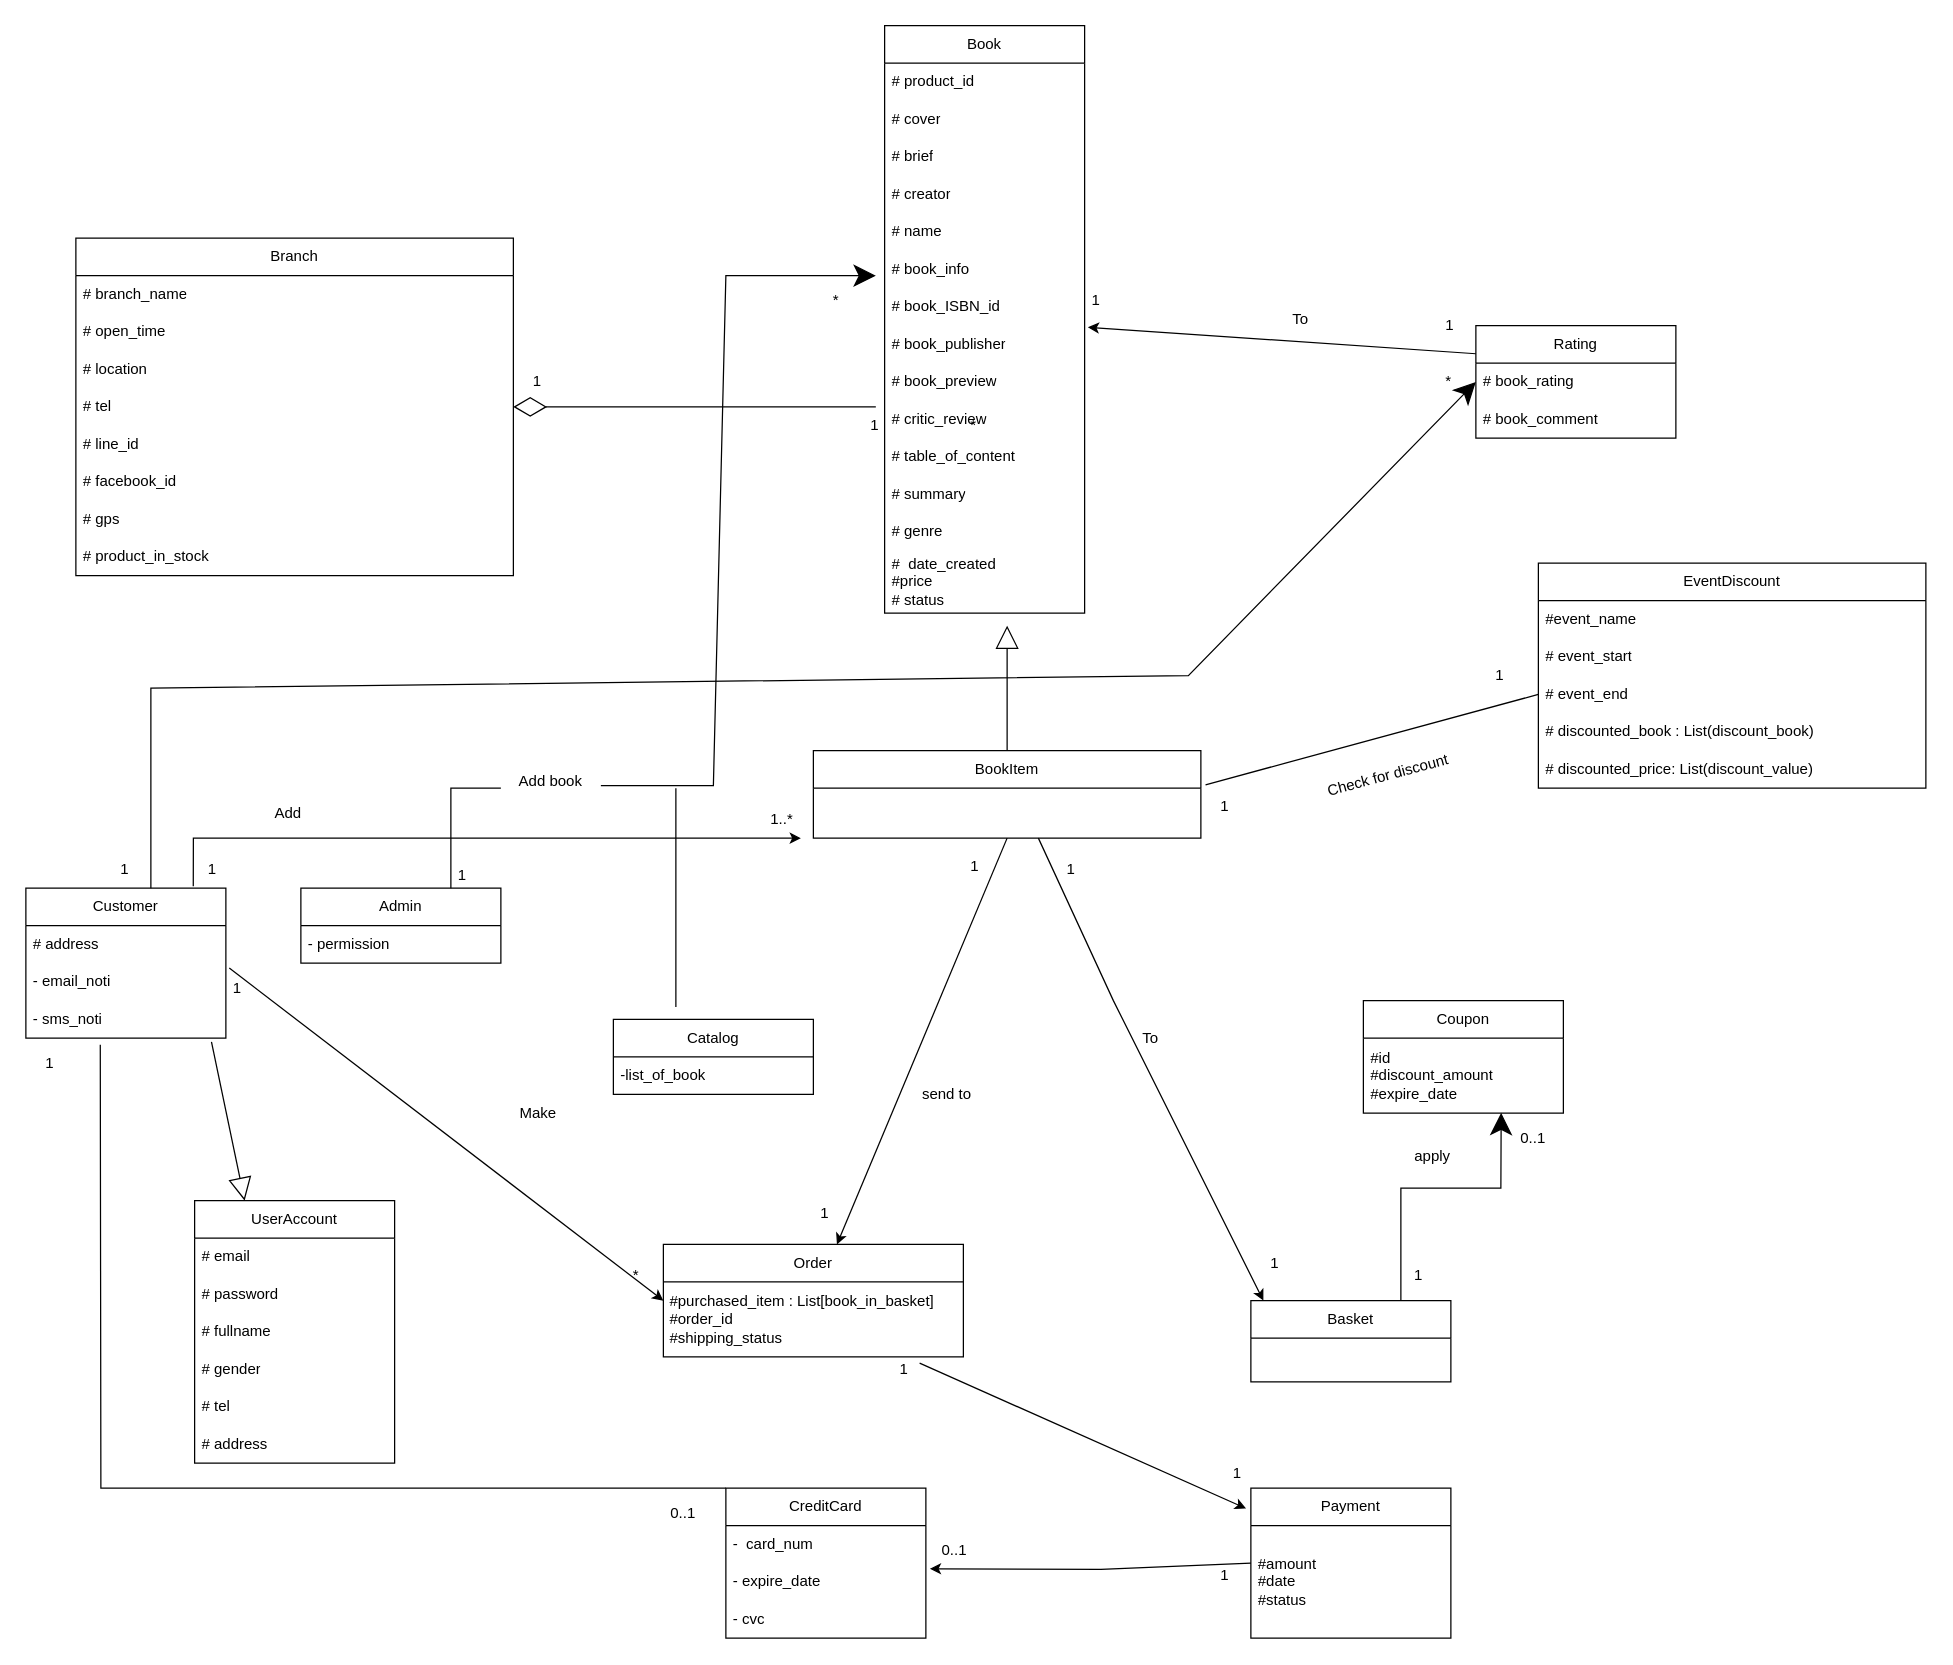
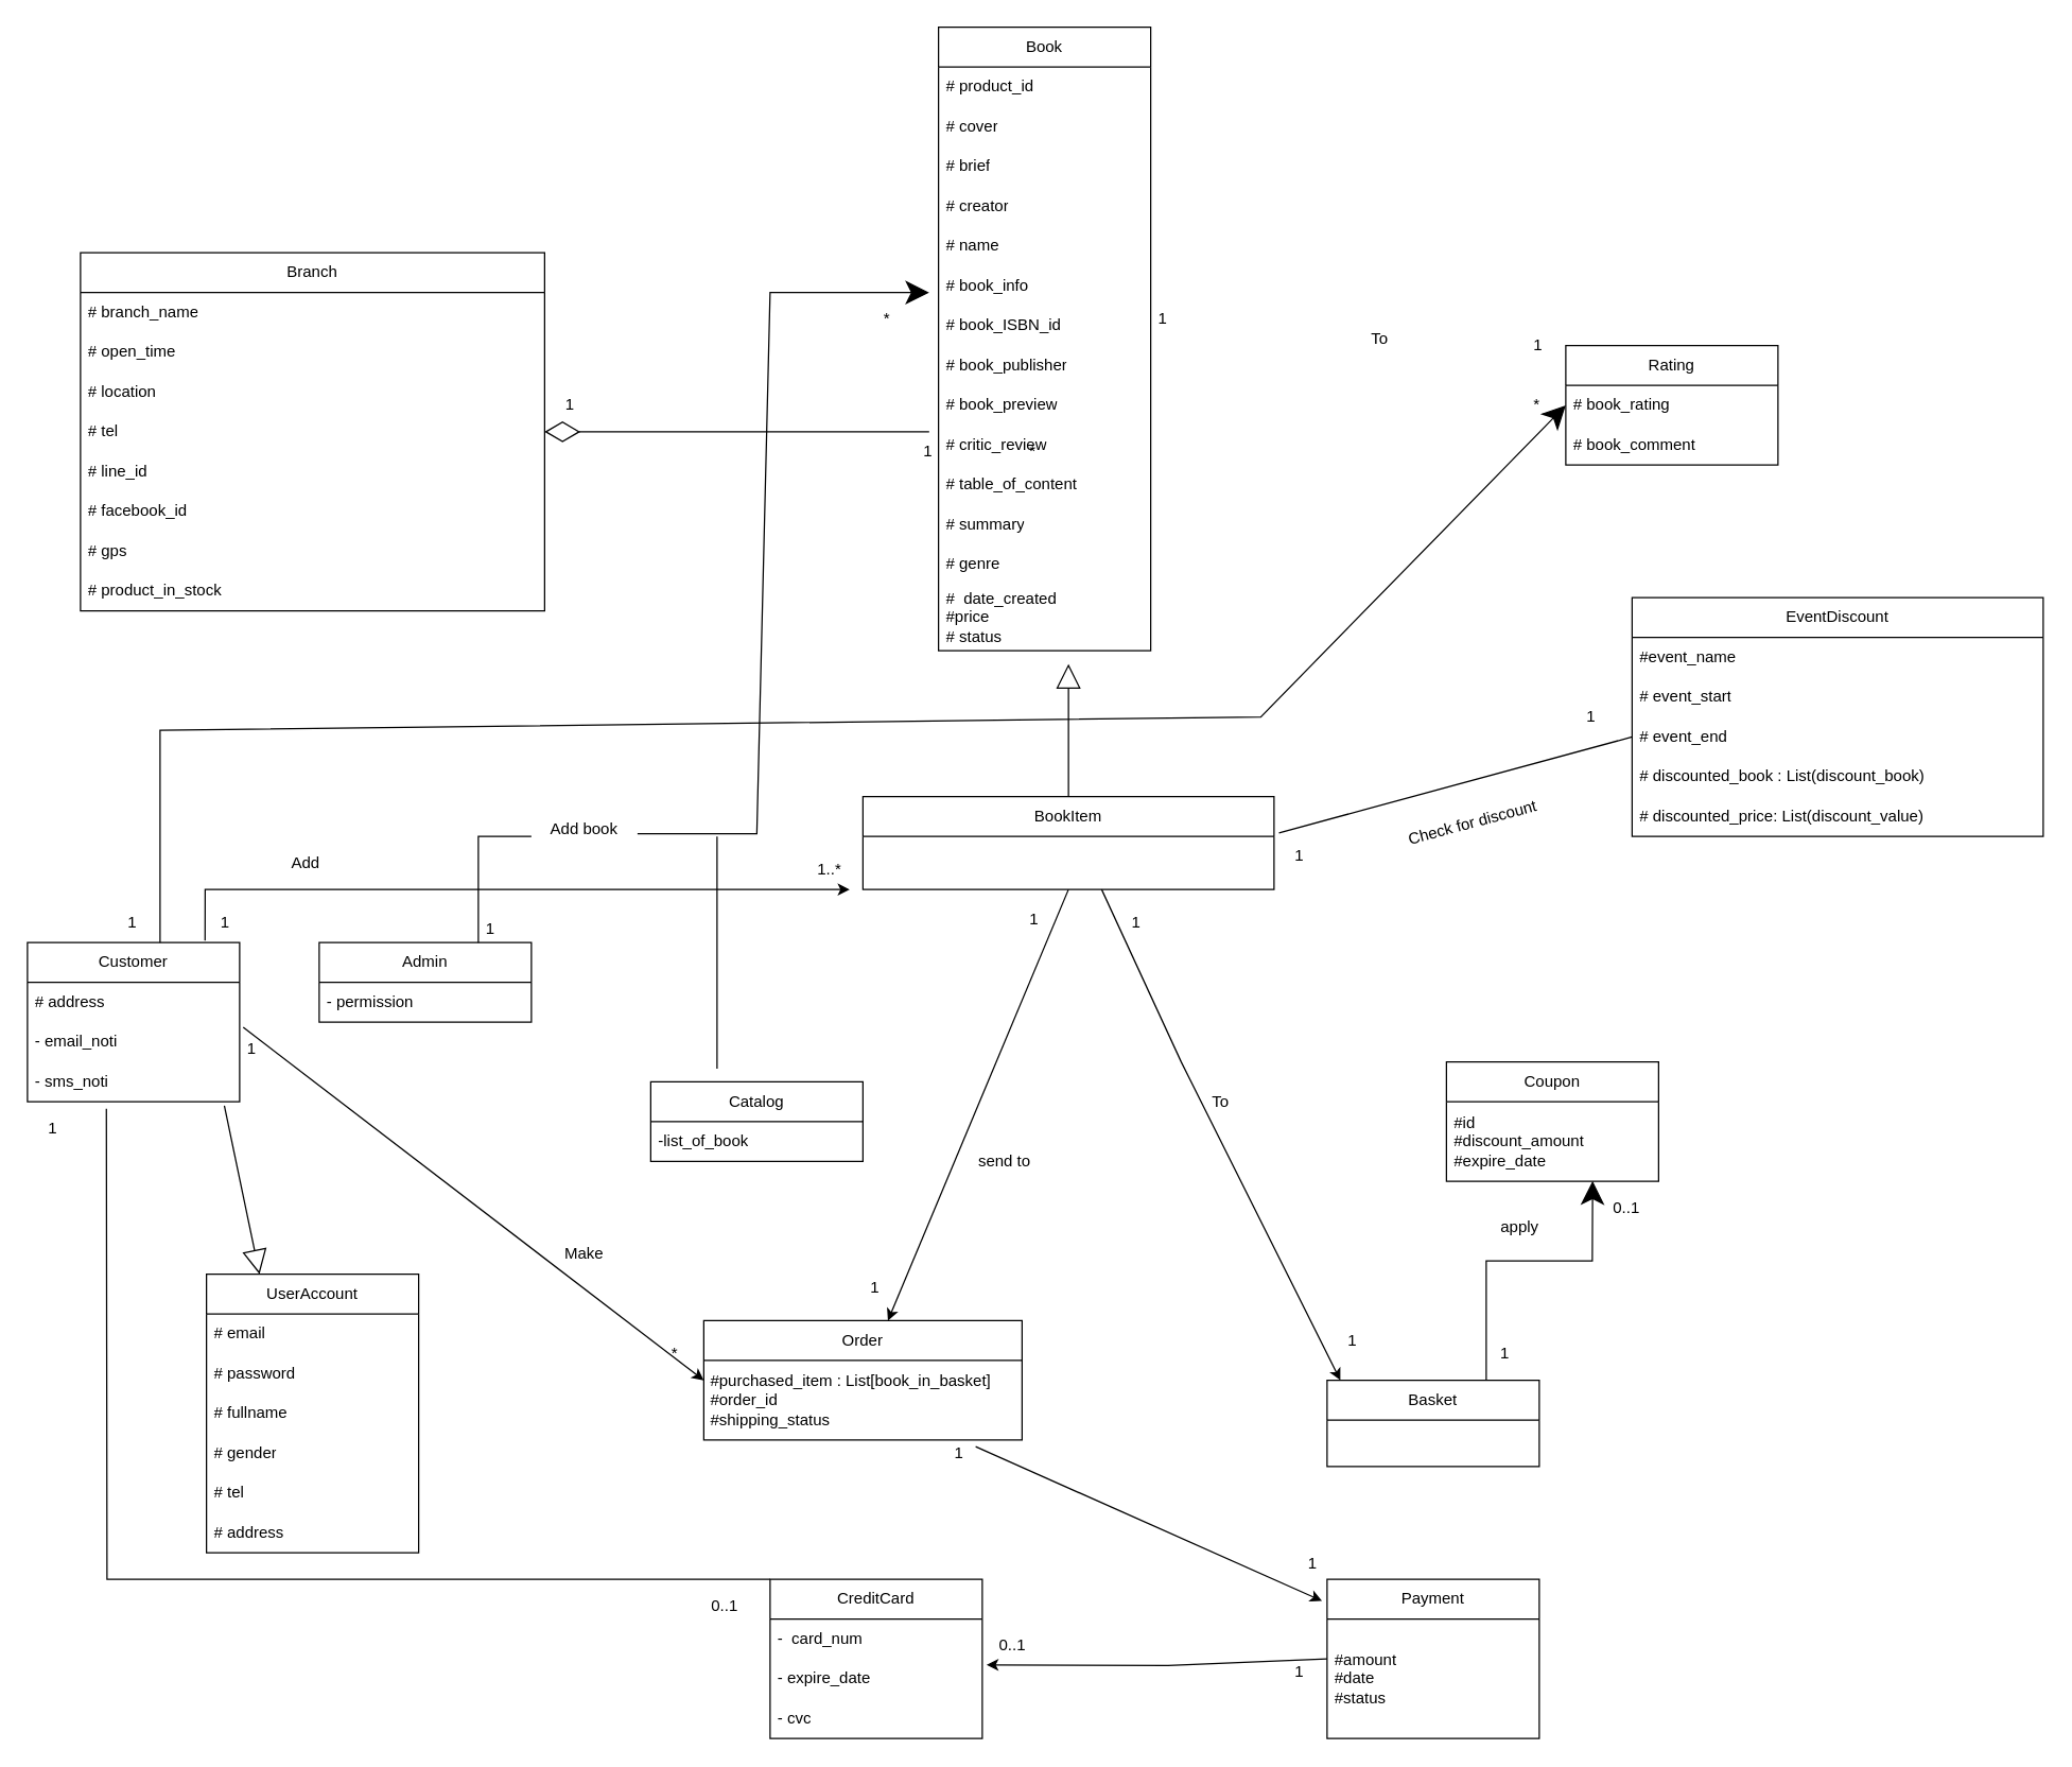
- <mxCell id="107" value="" style="endArrow=classic;html=1;rounded=0;exitX=0;exitY=0.25;exitDx=0;exitDy=0;entryX=1.016;entryY=0.045;entryDx=0;entryDy=0;entryPerimeter=0;" edge="1" parent="1" source="25" target="18"><mxGeometry width="50" height="50" relative="1" as="geometry"><mxPoint x="982.5" y="170" as="sourcePoint" /><mxPoint x="1177.5" y="530" as="targetPoint" /></mxGeometry></mxCell>
- <mxCell id="97" value="Make" style="text;html=1;strokeColor=none;fillColor=none;align=center;verticalAlign=middle;whiteSpace=wrap;rounded=0;" vertex="1" parent="1"><mxGeometry x="400" y="875" width="60" height="30" as="geometry" /></mxCell>
+ <mxCell id="97" value="Make" style="text;html=1;strokeColor=none;fillColor=none;align=center;verticalAlign=middle;whiteSpace=wrap;rounded=0;" vertex="1" parent="1"><mxGeometry x="410" y="930" width="60" height="30" as="geometry" /></mxCell>
